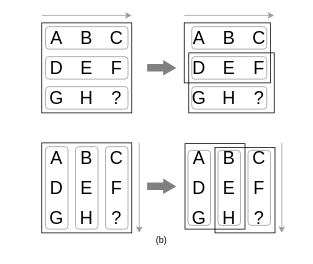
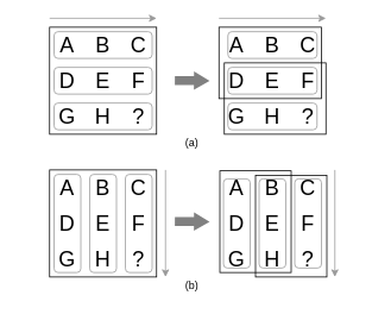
+ <mxCell id="63" value="(a)" style="text;html=1;strokeColor=none;fillColor=none;align=center;verticalAlign=middle;whiteSpace=wrap;rounded=0;dashed=1;dashPattern=1 1;" vertex="1" parent="1"><mxGeometry x="55" y="150" width="320" height="20" as="geometry" /></mxCell>
